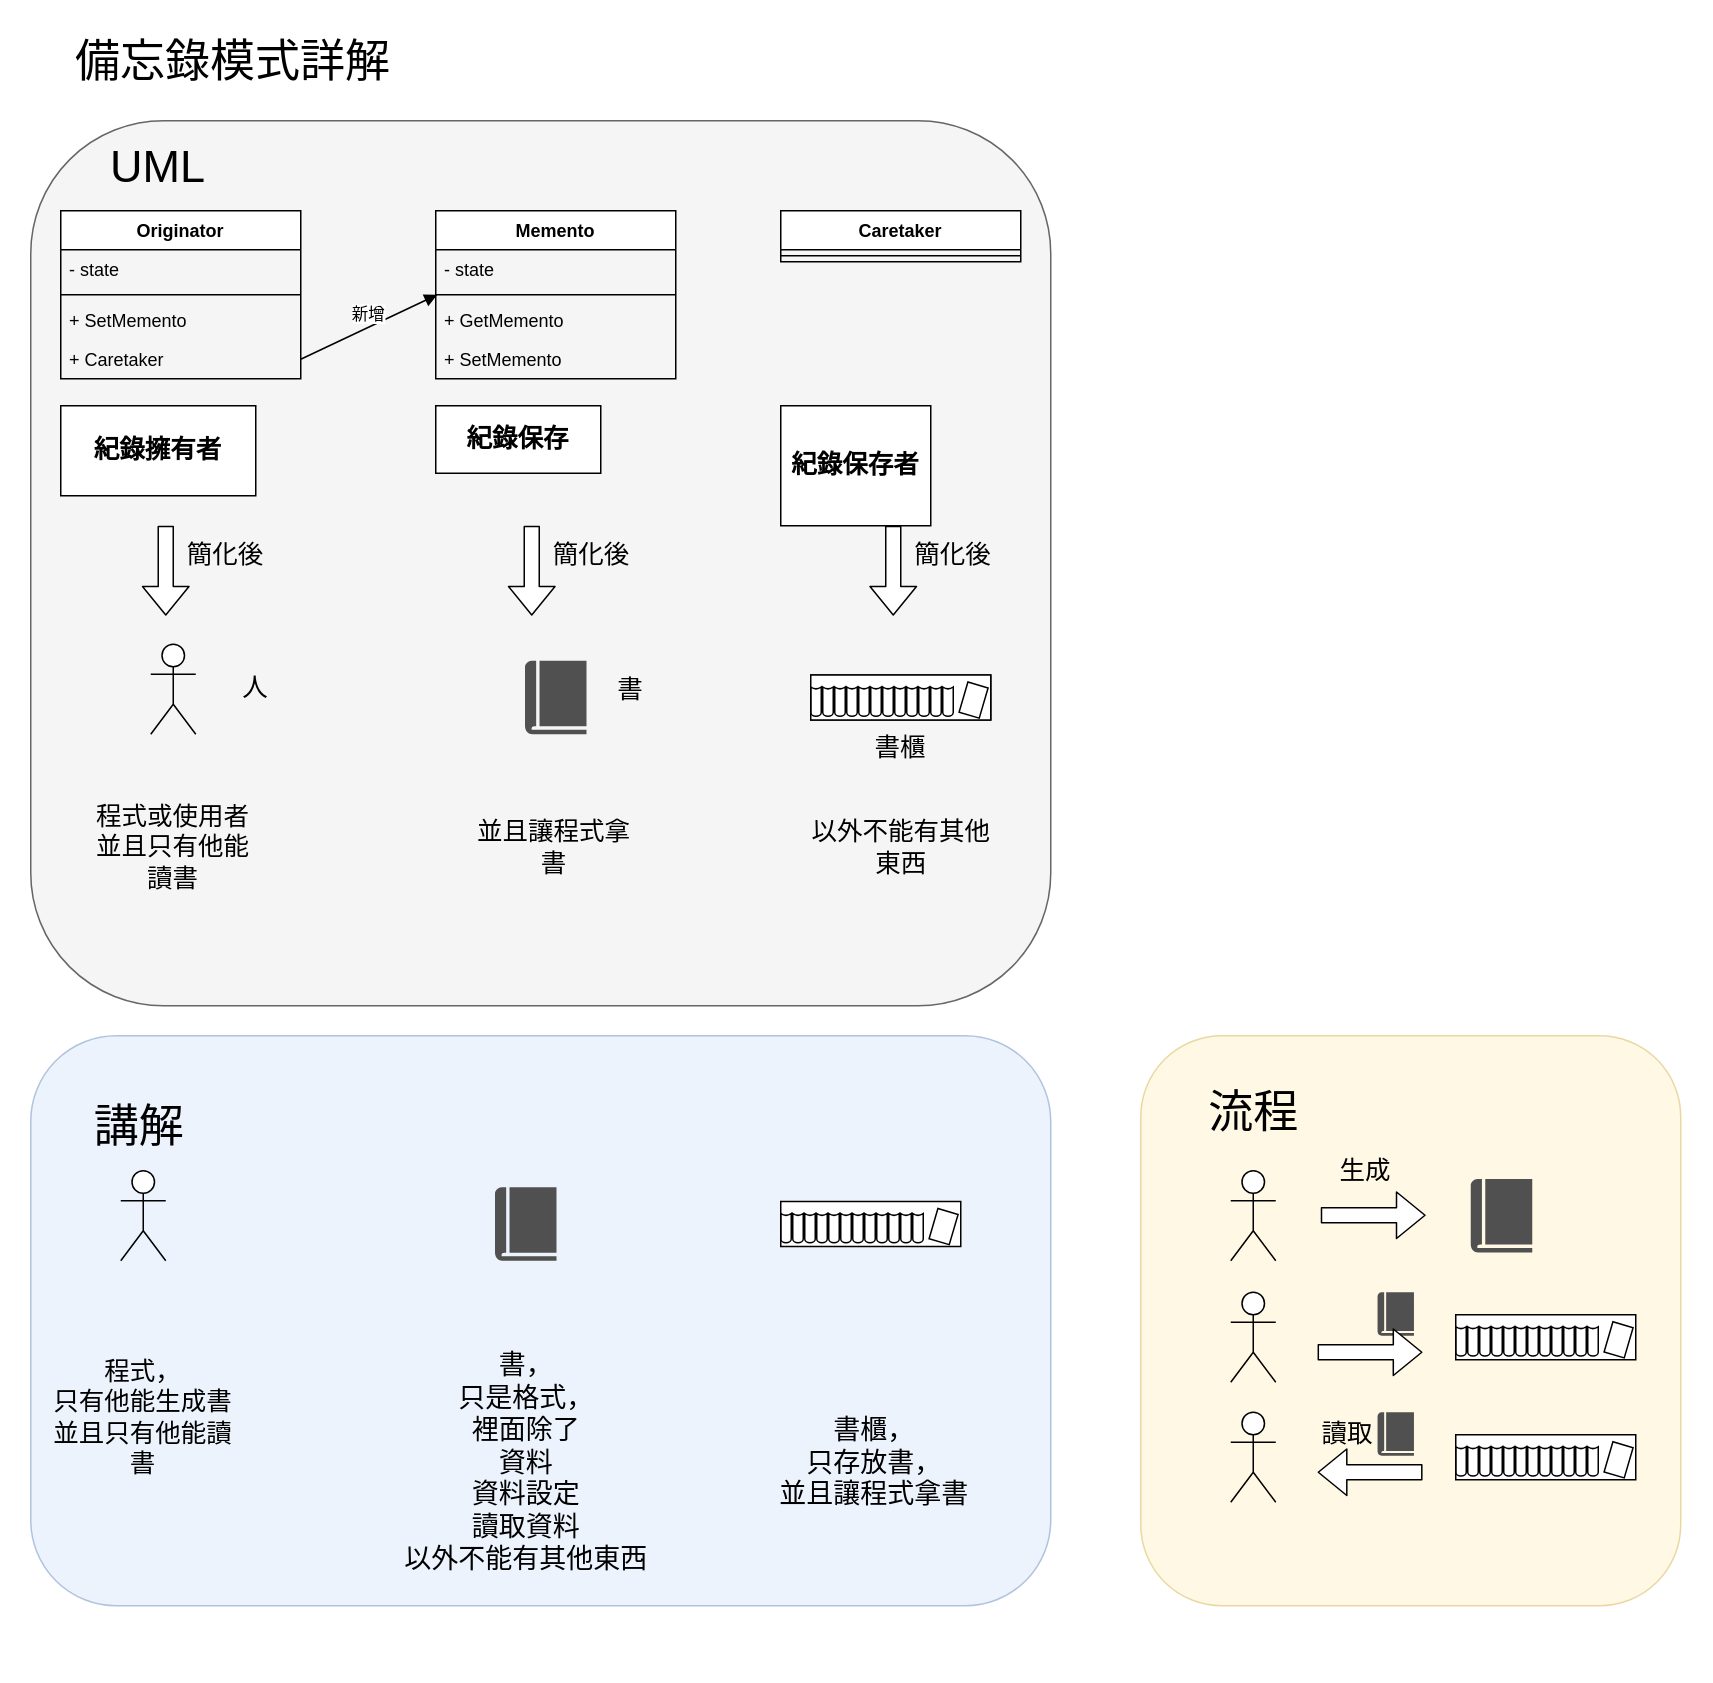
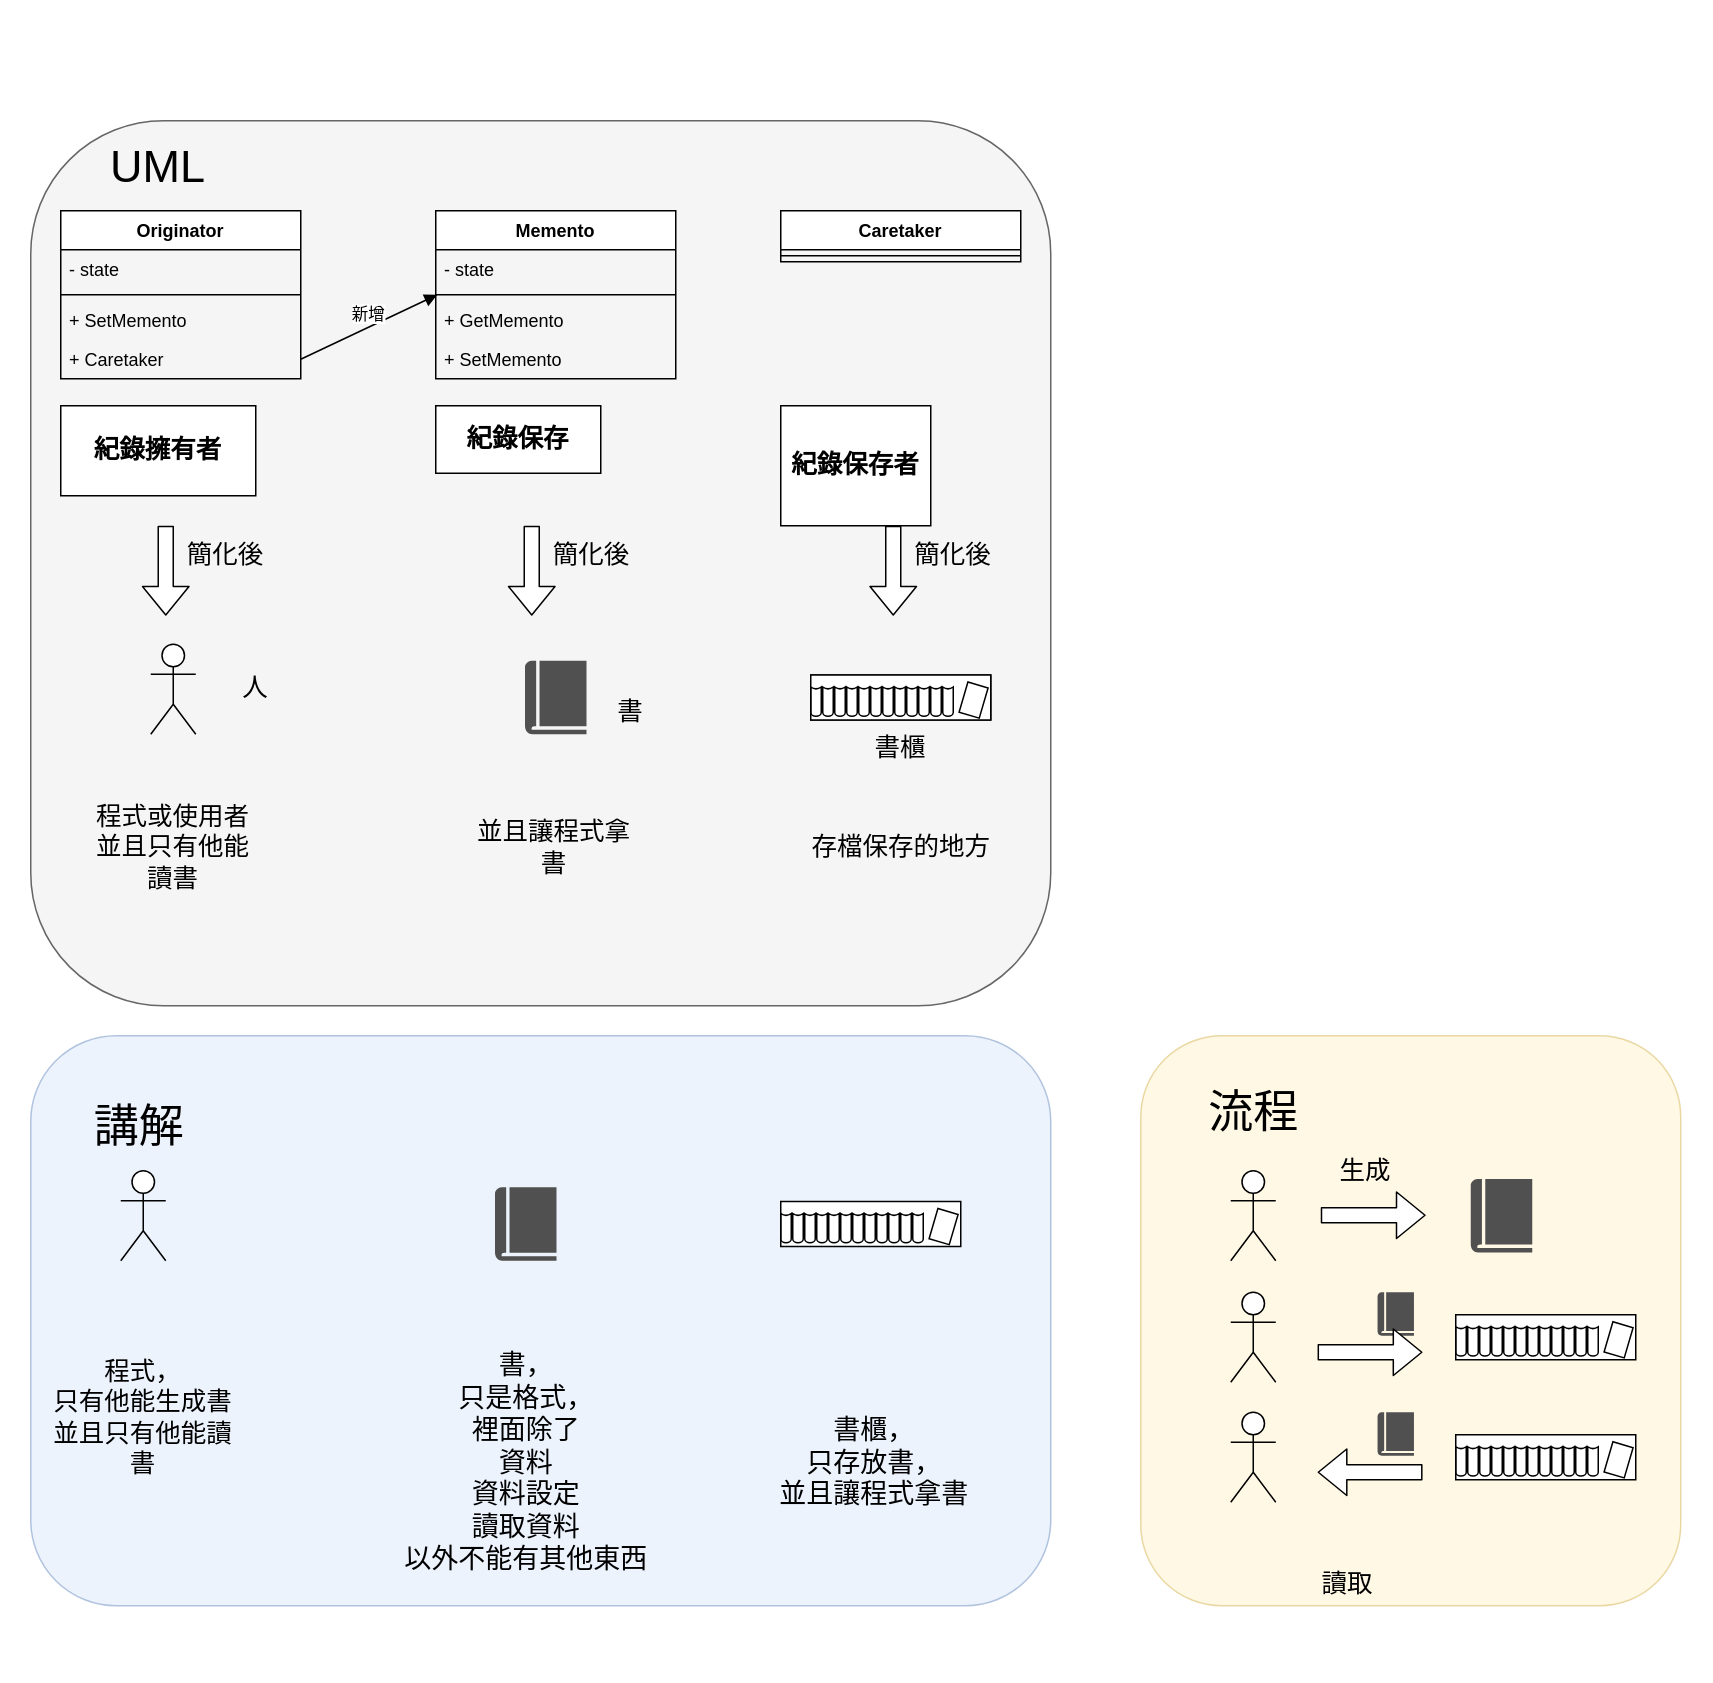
- <mxCell id="2" value="&lt;font style=&quot;font-size: 30px&quot;&gt;備忘錄模式詳解&lt;/font&gt;" style="text;html=1;strokeColor=none;fillColor=none;align=center;verticalAlign=middle;whiteSpace=wrap;rounded=0;" vertex="1" parent="1"><mxGeometry x="30" y="20" width="250" height="40" as="geometry" /></mxCell>
- <mxCell id="22" value="書" style="text;html=1;strokeColor=none;fillColor=none;align=center;verticalAlign=middle;whiteSpace=wrap;rounded=0;fontSize=17;" vertex="1" parent="1"><mxGeometry x="400" y="449.5" width="40" height="20" as="geometry" /></mxCell>
+ <mxCell id="22" value="書" style="text;html=1;strokeColor=none;fillColor=none;align=center;verticalAlign=middle;whiteSpace=wrap;rounded=0;fontSize=17;" vertex="1" parent="1"><mxGeometry x="400" y="464.5" width="40" height="20" as="geometry" /></mxCell>
- <mxCell id="20" value="以外不能有其他東西" style="text;html=1;strokeColor=none;fillColor=none;align=center;verticalAlign=middle;whiteSpace=wrap;rounded=0;fontSize=17;" vertex="1" parent="1"><mxGeometry x="537.5" y="500" width="125" height="130.5" as="geometry" /></mxCell>
+ <mxCell id="20" value="存檔保存的地方" style="text;html=1;strokeColor=none;fillColor=none;align=center;verticalAlign=middle;whiteSpace=wrap;rounded=0;fontSize=17;" vertex="1" parent="1"><mxGeometry x="537.5" y="500" width="125" height="130.5" as="geometry" /></mxCell>
- <mxCell id="59" value="讀取" style="text;html=1;strokeColor=none;fillColor=none;align=center;verticalAlign=middle;whiteSpace=wrap;rounded=0;fontSize=17;opacity=50;" vertex="1" parent="1"><mxGeometry x="877.87" y="946" width="40" height="20" as="geometry" /></mxCell>
+ <mxCell id="59" value="讀取" style="text;html=1;strokeColor=none;fillColor=none;align=center;verticalAlign=middle;whiteSpace=wrap;rounded=0;fontSize=17;opacity=50;" vertex="1" parent="1"><mxGeometry x="877.87" y="1046" width="40" height="20" as="geometry" /></mxCell>
